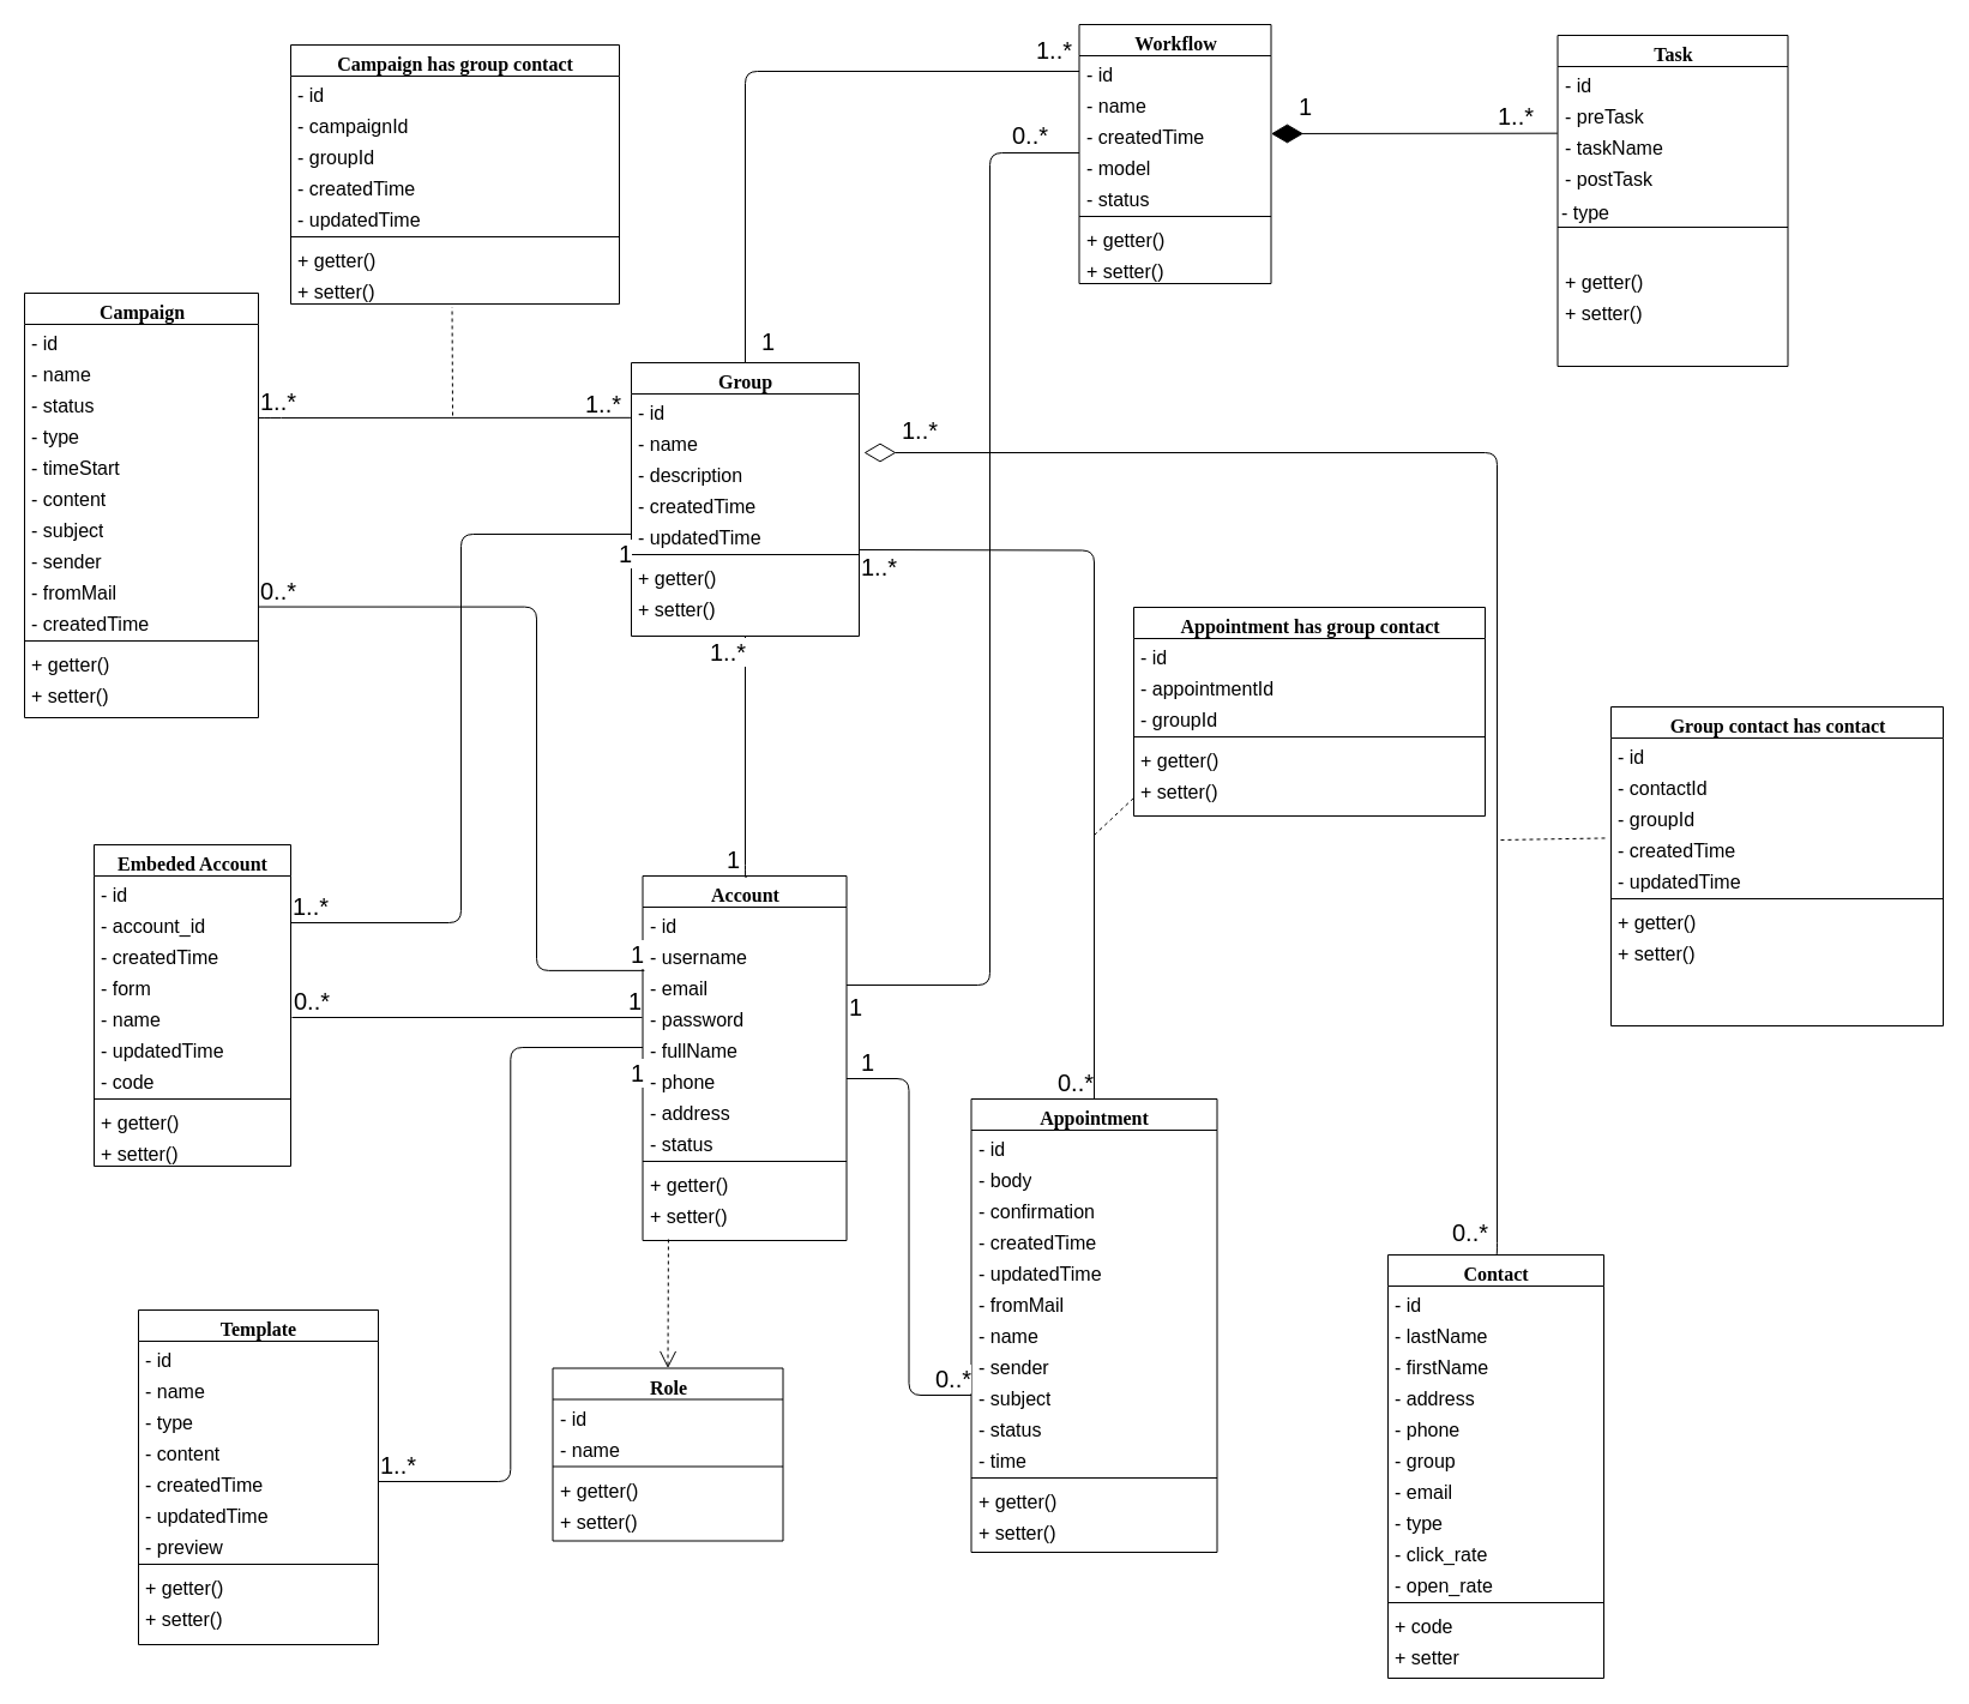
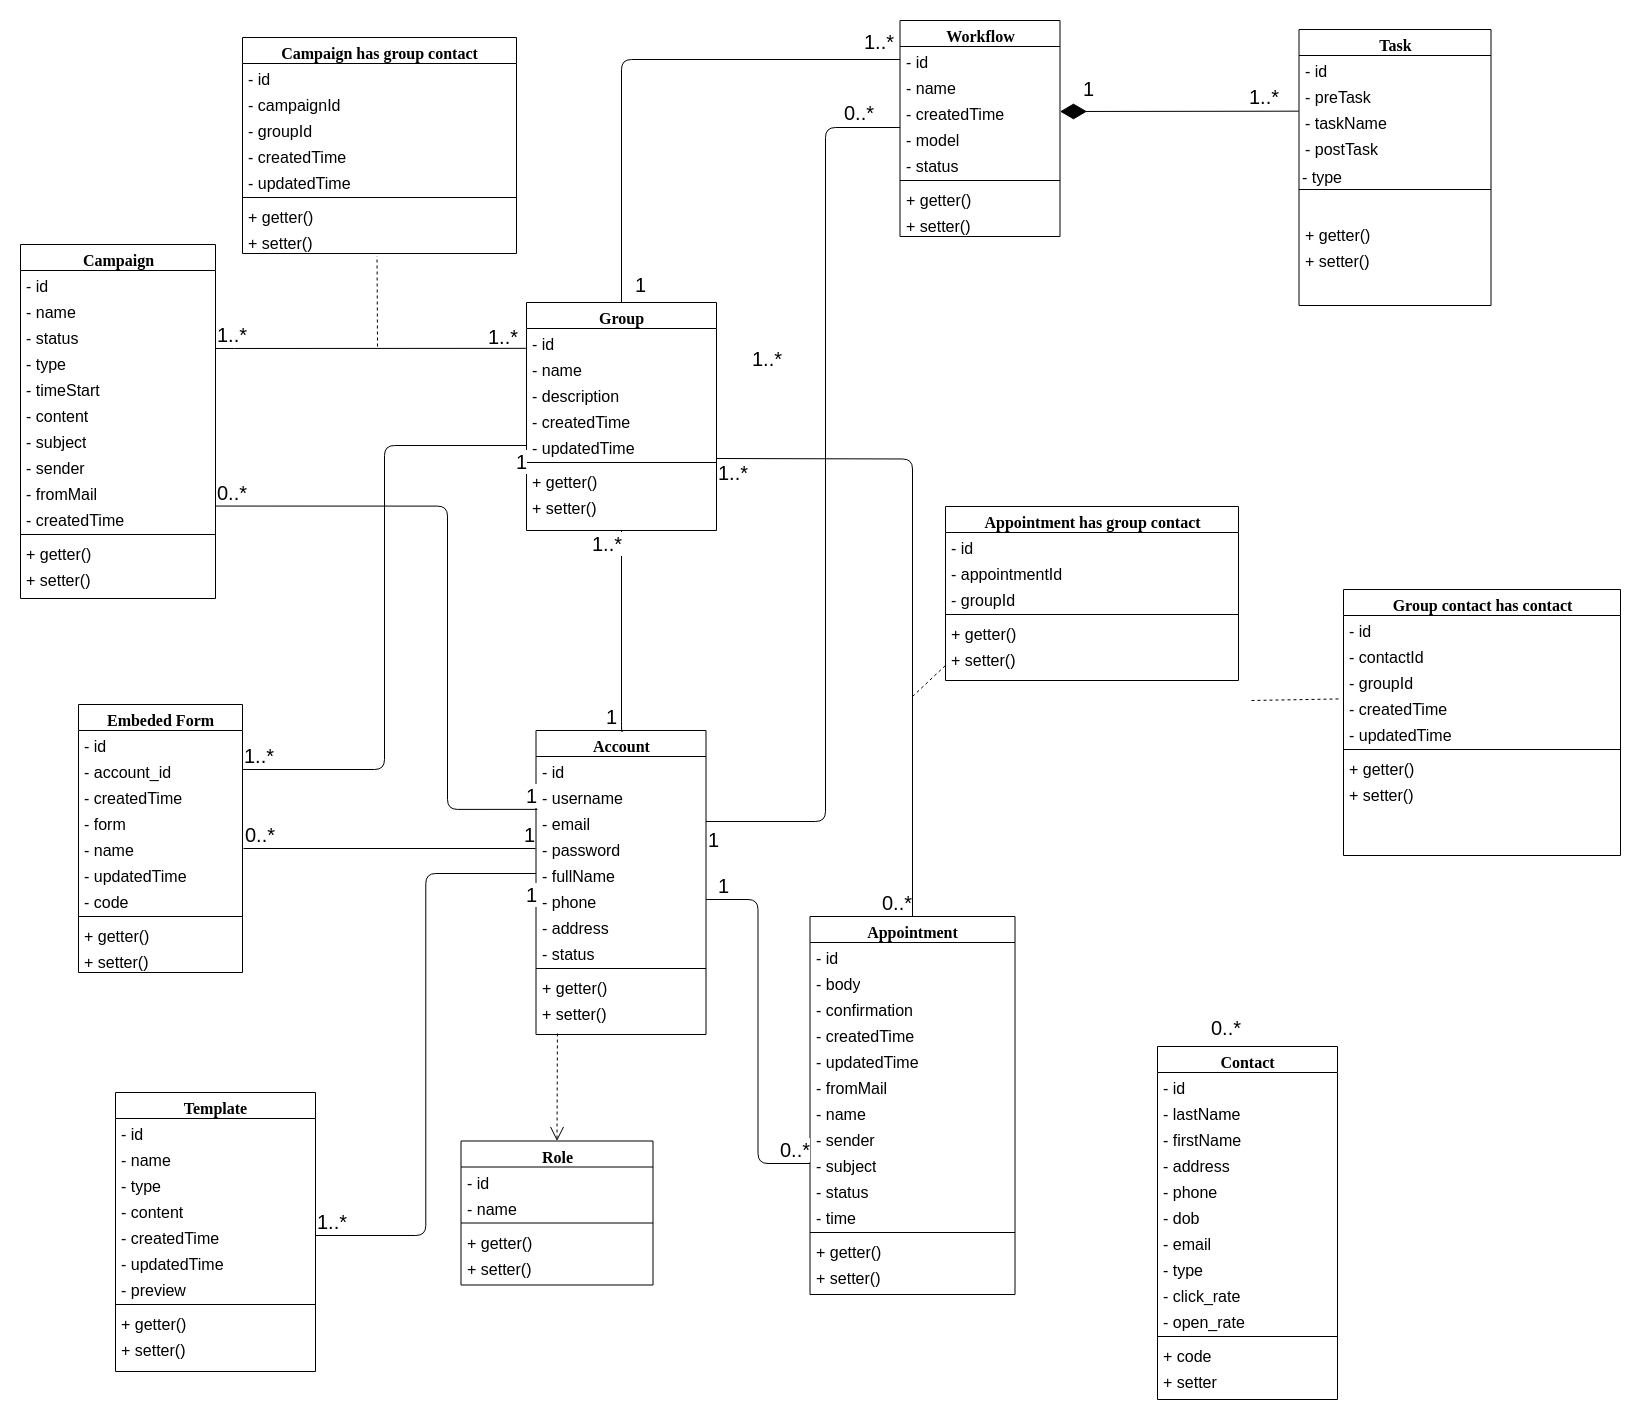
- <mxCell id="150" value="" style="endArrow=diamondThin;endFill=0;endSize=24;html=1;exitX=0.5;exitY=0;exitDx=0;exitDy=0;edgeStyle=orthogonalEdgeStyle;entryX=1.021;entryY=-0.115;entryDx=0;entryDy=0;entryPerimeter=0;" parent="1" source="11" target="5" edge="1"><mxGeometry width="160" relative="1" as="geometry"><mxPoint x="1177" y="881" as="sourcePoint" /><mxPoint x="802" y="359" as="targetPoint" /><Array as="points"><mxPoint x="1248" y="377" /></Array></mxGeometry></mxCell>
- <mxCell id="25" value="Embeded Account" style="swimlane;html=1;fontStyle=1;align=center;verticalAlign=top;childLayout=stackLayout;horizontal=1;startSize=26;horizontalStack=0;resizeParent=1;resizeLast=0;collapsible=1;marginBottom=0;swimlaneFillColor=#ffffff;rounded=0;shadow=0;comic=0;labelBackgroundColor=none;strokeColor=#000000;strokeWidth=1;fillColor=none;fontFamily=Verdana;fontSize=16;fontColor=#000000;" parent="1" vertex="1"><mxGeometry x="78" y="704" width="164" height="268" as="geometry" /></mxCell>
+ <mxCell id="25" value="Embeded Form" style="swimlane;html=1;fontStyle=1;align=center;verticalAlign=top;childLayout=stackLayout;horizontal=1;startSize=26;horizontalStack=0;resizeParent=1;resizeLast=0;collapsible=1;marginBottom=0;swimlaneFillColor=#ffffff;rounded=0;shadow=0;comic=0;labelBackgroundColor=none;strokeColor=#000000;strokeWidth=1;fillColor=none;fontFamily=Verdana;fontSize=16;fontColor=#000000;" parent="1" vertex="1"><mxGeometry x="78" y="704" width="164" height="268" as="geometry" /></mxCell>
- <mxCell id="17" value="- group" style="text;html=1;strokeColor=none;fillColor=none;align=left;verticalAlign=top;spacingLeft=4;spacingRight=4;whiteSpace=wrap;overflow=hidden;rotatable=0;points=[[0,0.5],[1,0.5]];portConstraint=eastwest;fontSize=16;" parent="11" vertex="1"><mxGeometry y="156" width="180" height="26" as="geometry" /></mxCell>
+ <mxCell id="17" value="- dob" style="text;html=1;strokeColor=none;fillColor=none;align=left;verticalAlign=top;spacingLeft=4;spacingRight=4;whiteSpace=wrap;overflow=hidden;rotatable=0;points=[[0,0.5],[1,0.5]];portConstraint=eastwest;fontSize=16;" parent="11" vertex="1"><mxGeometry y="156" width="180" height="26" as="geometry" /></mxCell>
